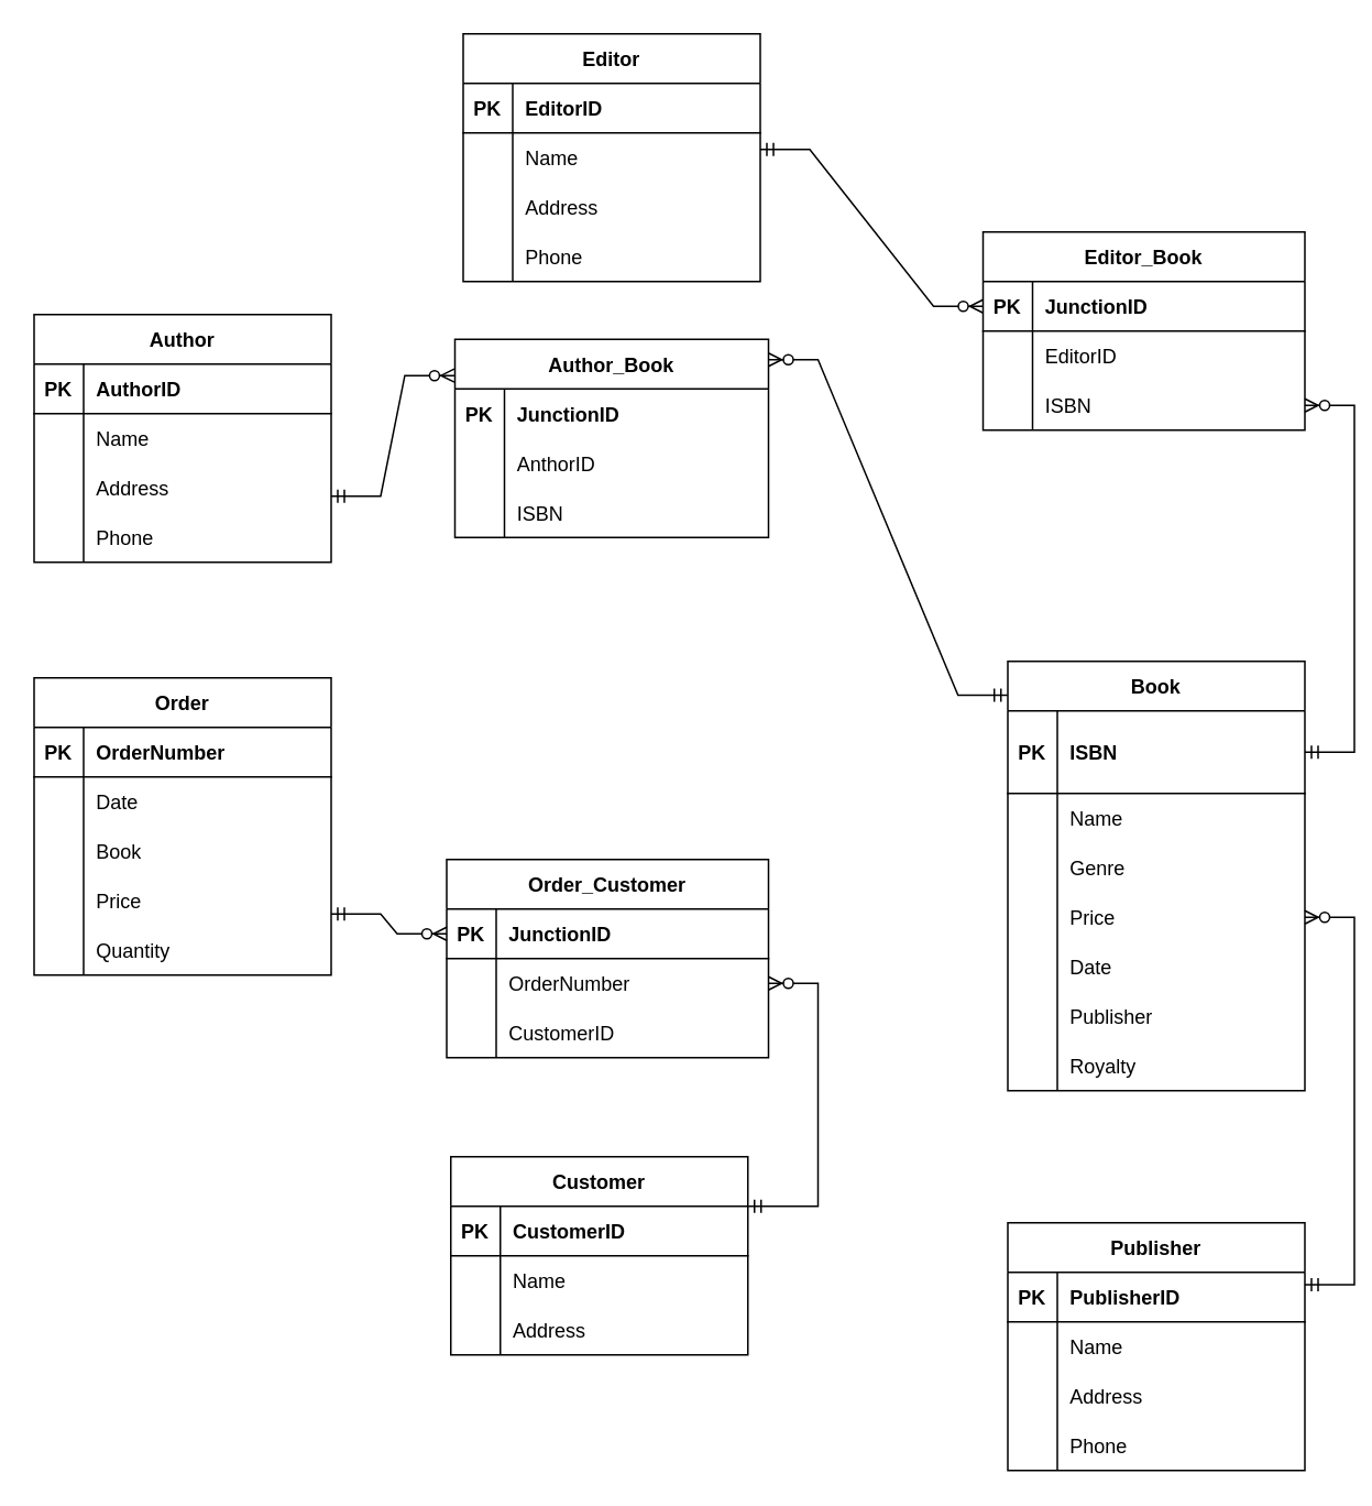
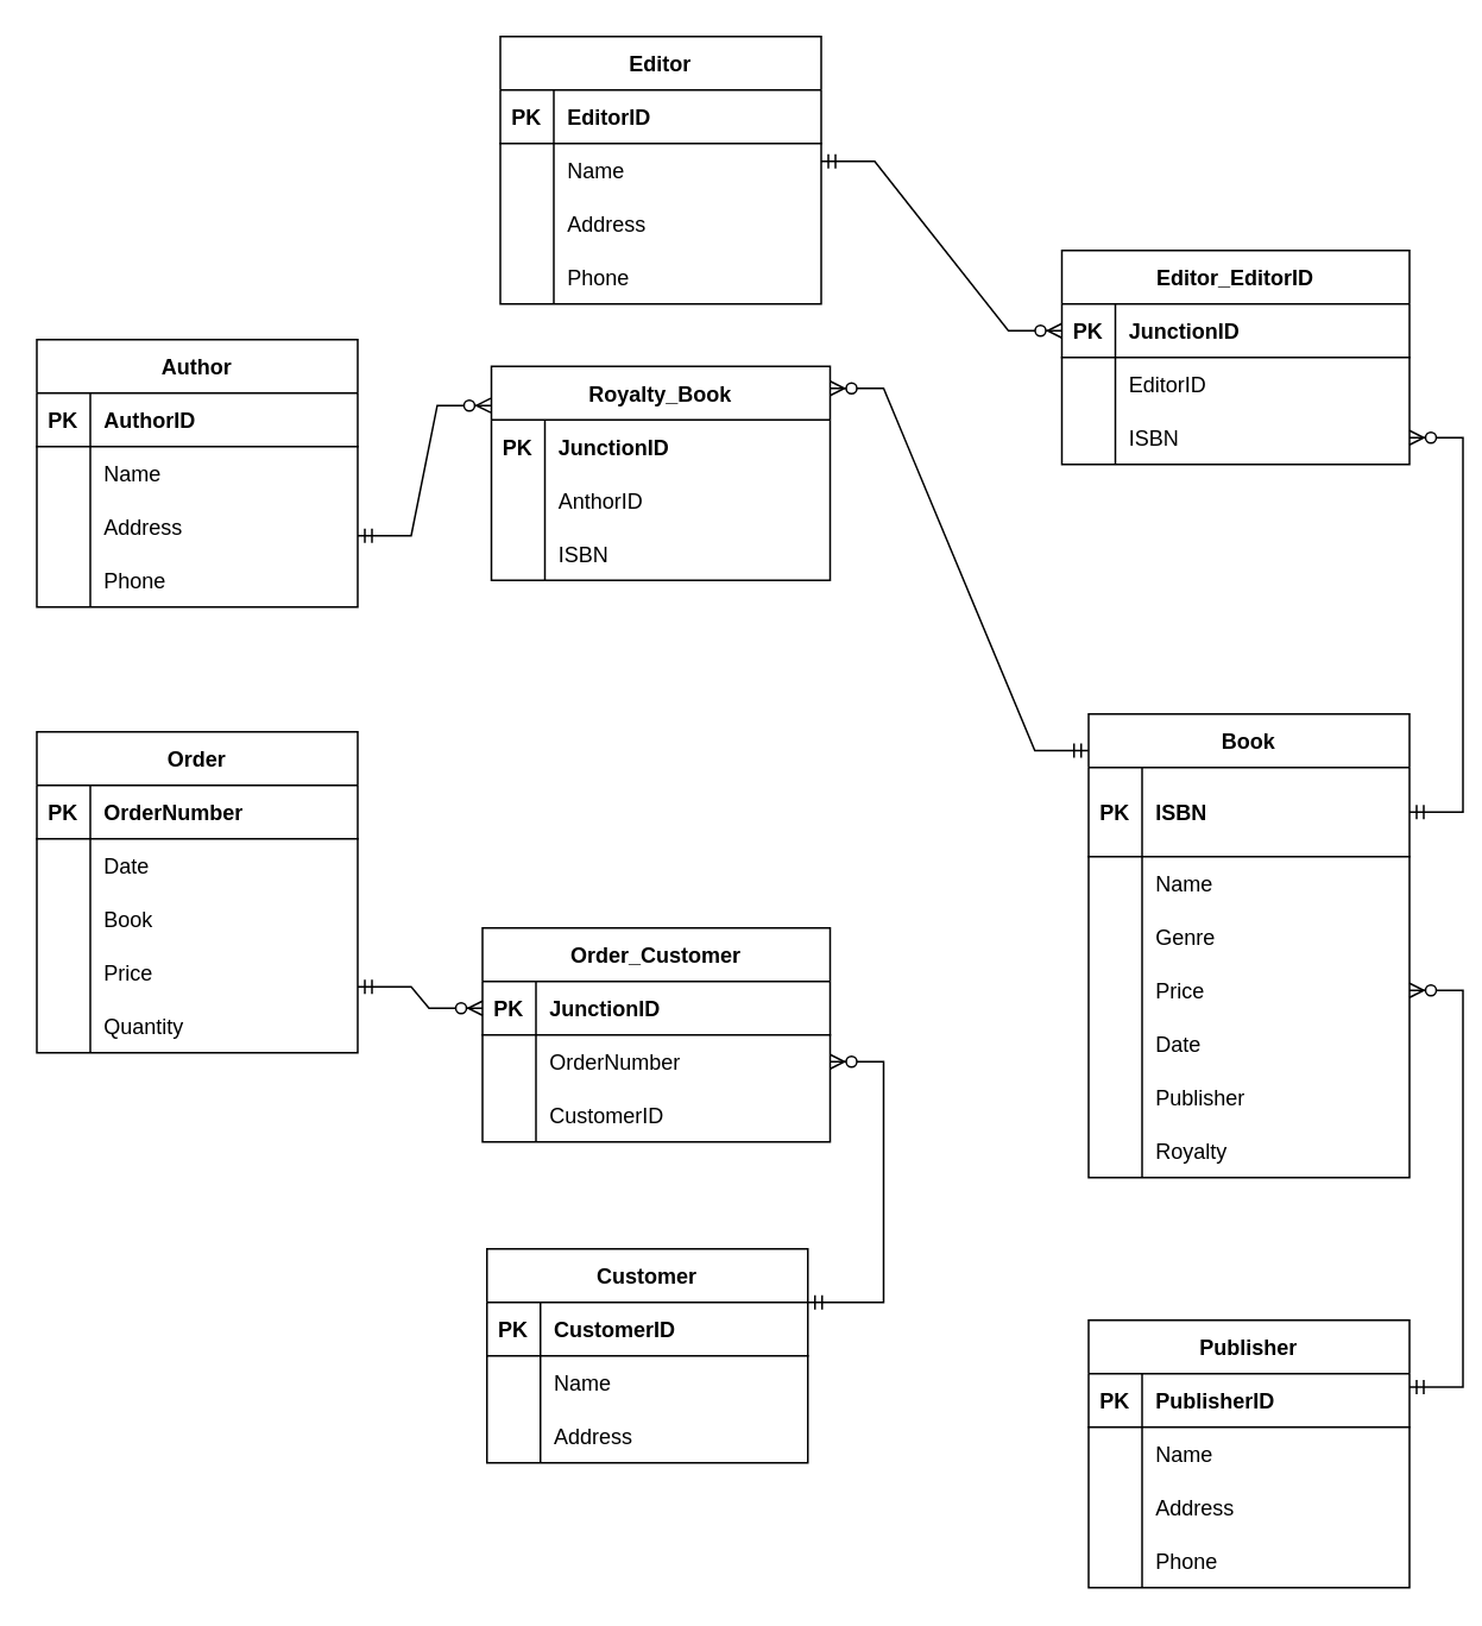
- <mxCell id="89" value="Editor_Book" style="shape=table;startSize=30;container=1;collapsible=1;childLayout=tableLayout;fixedRows=1;rowLines=0;fontStyle=1;align=center;resizeLast=1;" vertex="1" parent="1"><mxGeometry x="595" y="140" width="195" height="120" as="geometry" /></mxCell>
+ <mxCell id="89" value="Editor_EditorID" style="shape=table;startSize=30;container=1;collapsible=1;childLayout=tableLayout;fixedRows=1;rowLines=0;fontStyle=1;align=center;resizeLast=1;" vertex="1" parent="1"><mxGeometry x="595" y="140" width="195" height="120" as="geometry" /></mxCell>
- <mxCell id="15" value="Author_Book" style="shape=table;startSize=30;container=1;collapsible=1;childLayout=tableLayout;fixedRows=1;rowLines=0;fontStyle=1;align=center;resizeLast=1;" vertex="1" parent="1"><mxGeometry x="275" y="205" width="190" height="120" as="geometry"><mxRectangle x="245" y="250" width="80" height="30" as="alternateBounds" /></mxGeometry></mxCell>
+ <mxCell id="15" value="Royalty_Book" style="shape=table;startSize=30;container=1;collapsible=1;childLayout=tableLayout;fixedRows=1;rowLines=0;fontStyle=1;align=center;resizeLast=1;" vertex="1" parent="1"><mxGeometry x="275" y="205" width="190" height="120" as="geometry"><mxRectangle x="245" y="250" width="80" height="30" as="alternateBounds" /></mxGeometry></mxCell>
